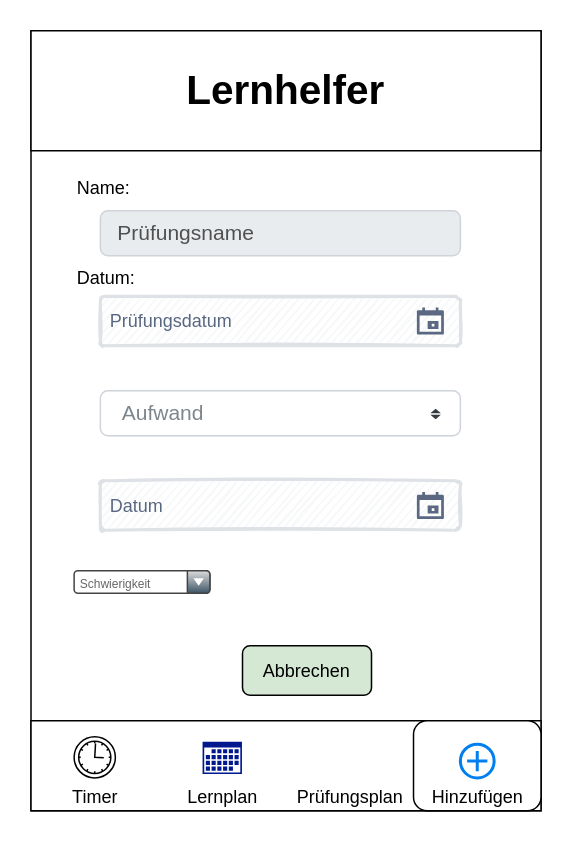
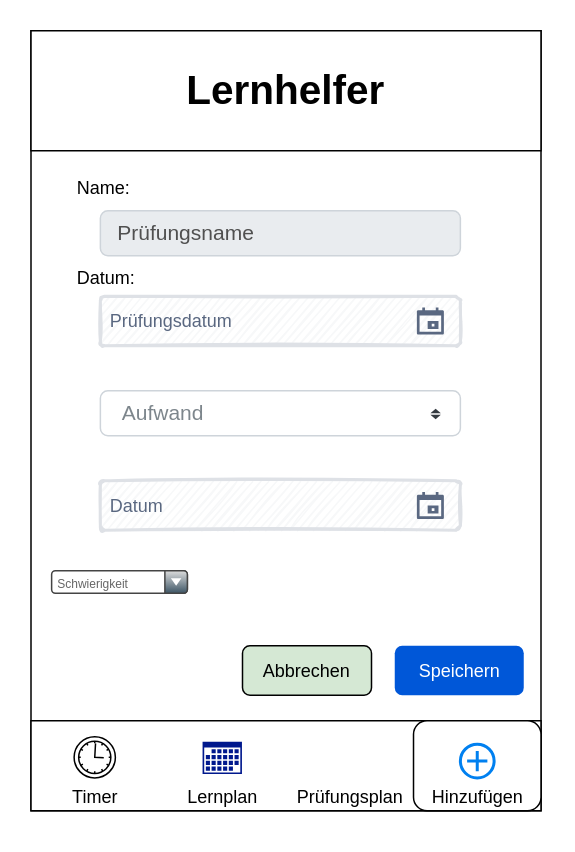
- <mxCell id="25" value="Schwierigkeit" style="strokeWidth=1;html=1;shadow=0;dashed=0;shape=mxgraph.ios.iComboBox;spacingTop=2;spacingLeft=2;align=left;strokeColor=#444444;fontColor=#666666;buttonText=;fontSize=8;fillColor=#dddddd;fillColor2=#3D5565;sketch=0;whiteSpace=wrap;" vertex="1" parent="1"><mxGeometry x="48.75" y="380" width="90.5" height="15" as="geometry" /></mxCell>
+ <mxCell id="25" value="Schwierigkeit" style="strokeWidth=1;html=1;shadow=0;dashed=0;shape=mxgraph.ios.iComboBox;spacingTop=2;spacingLeft=2;align=left;strokeColor=#444444;fontColor=#666666;buttonText=;fontSize=8;fillColor=#dddddd;fillColor2=#3D5565;sketch=0;whiteSpace=wrap;" vertex="1" parent="1"><mxGeometry x="33.75" y="380" width="90.5" height="15" as="geometry" /></mxCell>
+ <mxCell id="22" value="Speichern" style="rounded=1;fillColor=#0057D8;strokeColor=none;html=1;whiteSpace=wrap;fontColor=#ffffff;align=center;verticalAlign=middle;fontStyle=0;fontSize=12;sketch=0;" vertex="1" parent="1"><mxGeometry x="262.5" y="430" width="86" height="33" as="geometry" /></mxCell>
